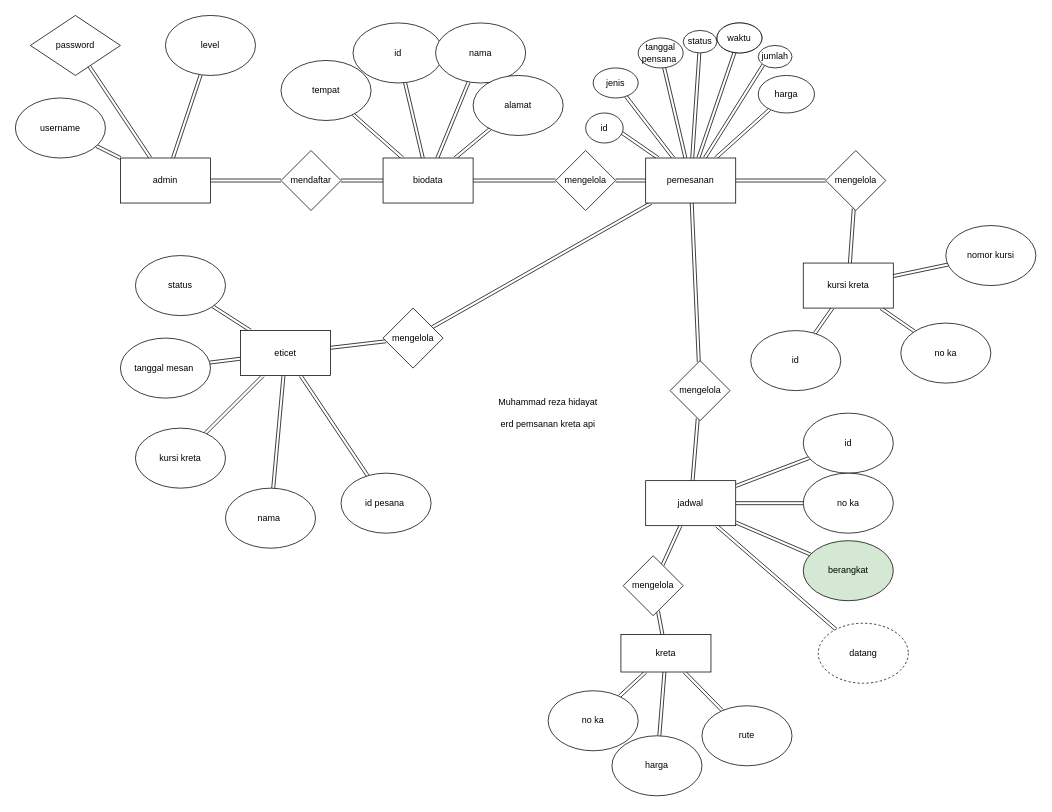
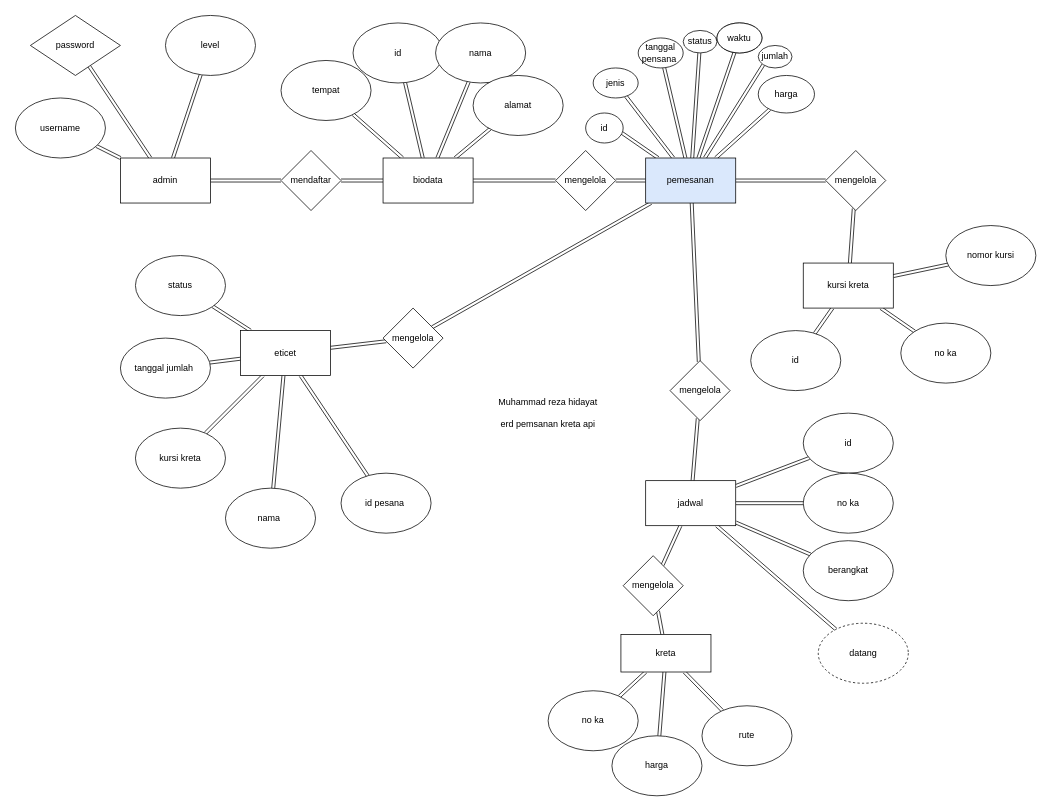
- <mxCell id="34" value="pemesanan" style="rounded=0;whiteSpace=wrap;html=1;" vertex="1" parent="1"><mxGeometry x="860" y="210" width="120" height="60" as="geometry" /></mxCell>
+ <mxCell id="34" value="pemesanan" style="rounded=0;whiteSpace=wrap;html=1;fillColor=#dae8fc;" vertex="1" parent="1"><mxGeometry x="860" y="210" width="120" height="60" as="geometry" /></mxCell>
- <mxCell id="83" value="tanggal mesan&amp;nbsp;" style="ellipse;whiteSpace=wrap;html=1;" vertex="1" parent="1"><mxGeometry x="160" y="450" width="120" height="80" as="geometry" /></mxCell>
+ <mxCell id="83" value="tanggal jumlah&amp;nbsp;" style="ellipse;whiteSpace=wrap;html=1;" vertex="1" parent="1"><mxGeometry x="160" y="450" width="120" height="80" as="geometry" /></mxCell>
- <mxCell id="63" value="berangkat" style="ellipse;whiteSpace=wrap;html=1;fillColor=#d5e8d4;" vertex="1" parent="1"><mxGeometry x="1070" y="720" width="120" height="80" as="geometry" /></mxCell>
+ <mxCell id="63" value="berangkat" style="ellipse;whiteSpace=wrap;html=1;" vertex="1" parent="1"><mxGeometry x="1070" y="720" width="120" height="80" as="geometry" /></mxCell>
